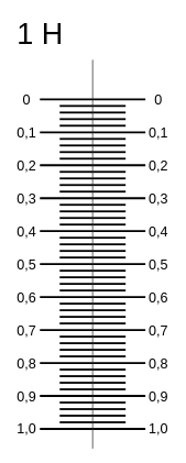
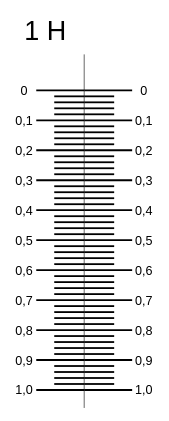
- <mxCell id="106" value="1 Н" style="text;html=1;align=center;verticalAlign=middle;resizable=0;points=[];autosize=1;fontSize=45;" vertex="1" parent="1"><mxGeometry x="15" y="20" width="90" height="60" as="geometry" /></mxCell>
+ <mxCell id="106" value="1 Н" style="text;html=1;align=center;verticalAlign=middle;resizable=0;points=[];autosize=1;fontSize=45;" vertex="1" parent="1"><mxGeometry x="30" y="20" width="90" height="60" as="geometry" /></mxCell>
